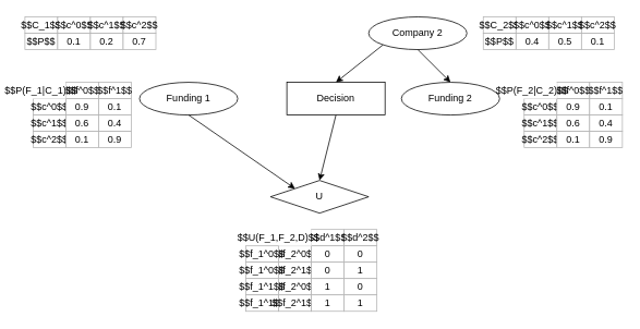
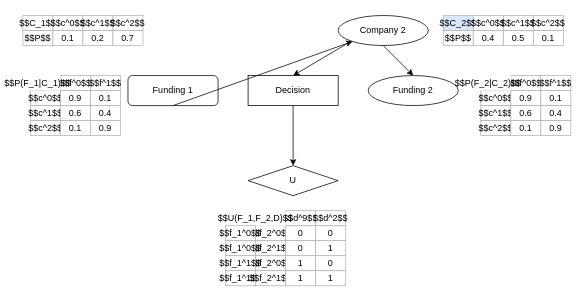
- <mxCell id="18" value="$$C_2$$" style="rounded=0;whiteSpace=wrap;html=1;strokeColor=#B3B3B3;" vertex="1" parent="1"><mxGeometry x="590" y="20" width="40" height="20" as="geometry" /></mxCell>
+ <mxCell id="18" value="$$C_2$$" style="rounded=0;whiteSpace=wrap;html=1;strokeColor=#B3B3B3;fillColor=#dae8fc;" vertex="1" parent="1"><mxGeometry x="590" y="20" width="40" height="20" as="geometry" /></mxCell>
- <mxCell id="4" value="Funding 1" style="ellipse;whiteSpace=wrap;html=1;strokeColor=#000000;" vertex="1" parent="1"><mxGeometry x="170" y="100" width="120" height="40" as="geometry" /></mxCell>
+ <mxCell id="4" value="Funding 1" style="whiteSpace=wrap;html=1;strokeColor=#000000;rounded=1;" vertex="1" parent="1"><mxGeometry x="170" y="100" width="120" height="40" as="geometry" /></mxCell>
- <mxCell id="3" value="Decision" style="rounded=0;whiteSpace=wrap;html=1;strokeColor=#000000;" vertex="1" parent="1"><mxGeometry x="350" y="100" width="120" height="40" as="geometry" /></mxCell>
+ <mxCell id="3" value="Decision" style="rounded=0;whiteSpace=wrap;html=1;strokeColor=#000000;" vertex="1" parent="1"><mxGeometry x="330" y="100" width="120" height="40" as="geometry" /></mxCell>
- <mxCell id="8" value="" style="endArrow=classic;html=1;exitX=0.5;exitY=1;exitDx=0;exitDy=0;entryX=0;entryY=0;entryDx=0;entryDy=0;" edge="1" parent="1" source="4" target="6"><mxGeometry width="50" height="50" relative="1" as="geometry"><mxPoint x="410" y="380" as="sourcePoint" /><mxPoint x="460" y="330" as="targetPoint" /></mxGeometry></mxCell>
+ <mxCell id="8" value="" style="endArrow=classic;html=1;exitX=0.5;exitY=1;exitDx=0;exitDy=0;" edge="1" parent="1" source="4" target="2"><mxGeometry width="50" height="50" relative="1" as="geometry"><mxPoint x="410" y="380" as="sourcePoint" /><mxPoint x="460" y="330" as="targetPoint" /></mxGeometry></mxCell>
- <mxCell id="52" value="$$d^1$$" style="rounded=0;whiteSpace=wrap;html=1;strokeColor=#B3B3B3;" vertex="1" parent="1"><mxGeometry x="380" y="280" width="40" height="20" as="geometry" /></mxCell>
+ <mxCell id="52" value="$$d^9$$" style="rounded=0;whiteSpace=wrap;html=1;strokeColor=#B3B3B3;" vertex="1" parent="1"><mxGeometry x="380" y="280" width="40" height="20" as="geometry" /></mxCell>
